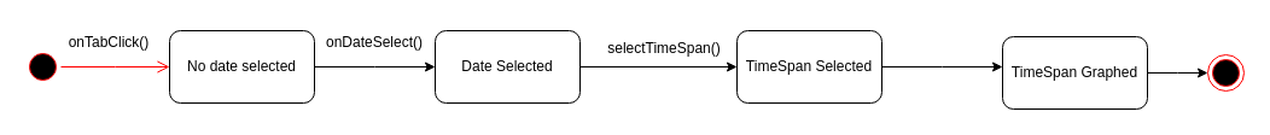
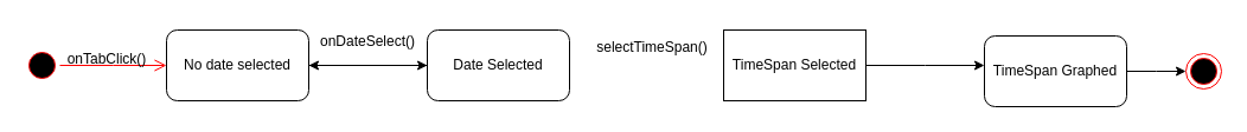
- <mxCell id="4" value="onTabClick()" style="text;html=1;strokeColor=none;fillColor=none;align=center;verticalAlign=middle;whiteSpace=wrap;rounded=0;" vertex="1" parent="1"><mxGeometry x="60" y="20" width="60" height="30" as="geometry" /></mxCell>
+ <mxCell id="4" value="onTabClick()" style="text;html=1;strokeColor=none;fillColor=none;align=center;verticalAlign=middle;whiteSpace=wrap;rounded=0;" vertex="1" parent="1"><mxGeometry x="60" y="35" width="60" height="30" as="geometry" /></mxCell>
- <mxCell id="8" style="edgeStyle=orthogonalEdgeStyle;rounded=0;orthogonalLoop=1;jettySize=auto;html=1;entryX=0;entryY=0.5;entryDx=0;entryDy=0;" edge="1" parent="1" source="9" target="11"><mxGeometry relative="1" as="geometry" /></mxCell>
+ <mxCell id="8" style="edgeStyle=orthogonalEdgeStyle;rounded=0;orthogonalLoop=1;jettySize=auto;html=1;" edge="1" parent="1" source="9" target="6"><mxGeometry relative="1" as="geometry" /></mxCell>
- <mxCell id="11" value="TimeSpan Selected" style="rounded=1;whiteSpace=wrap;html=1;" vertex="1" parent="1"><mxGeometry x="610" y="25" width="120" height="60" as="geometry" /></mxCell>
+ <mxCell id="11" value="TimeSpan Selected" style="whiteSpace=wrap;html=1;rounded=0;" vertex="1" parent="1"><mxGeometry x="610" y="25" width="120" height="60" as="geometry" /></mxCell>
